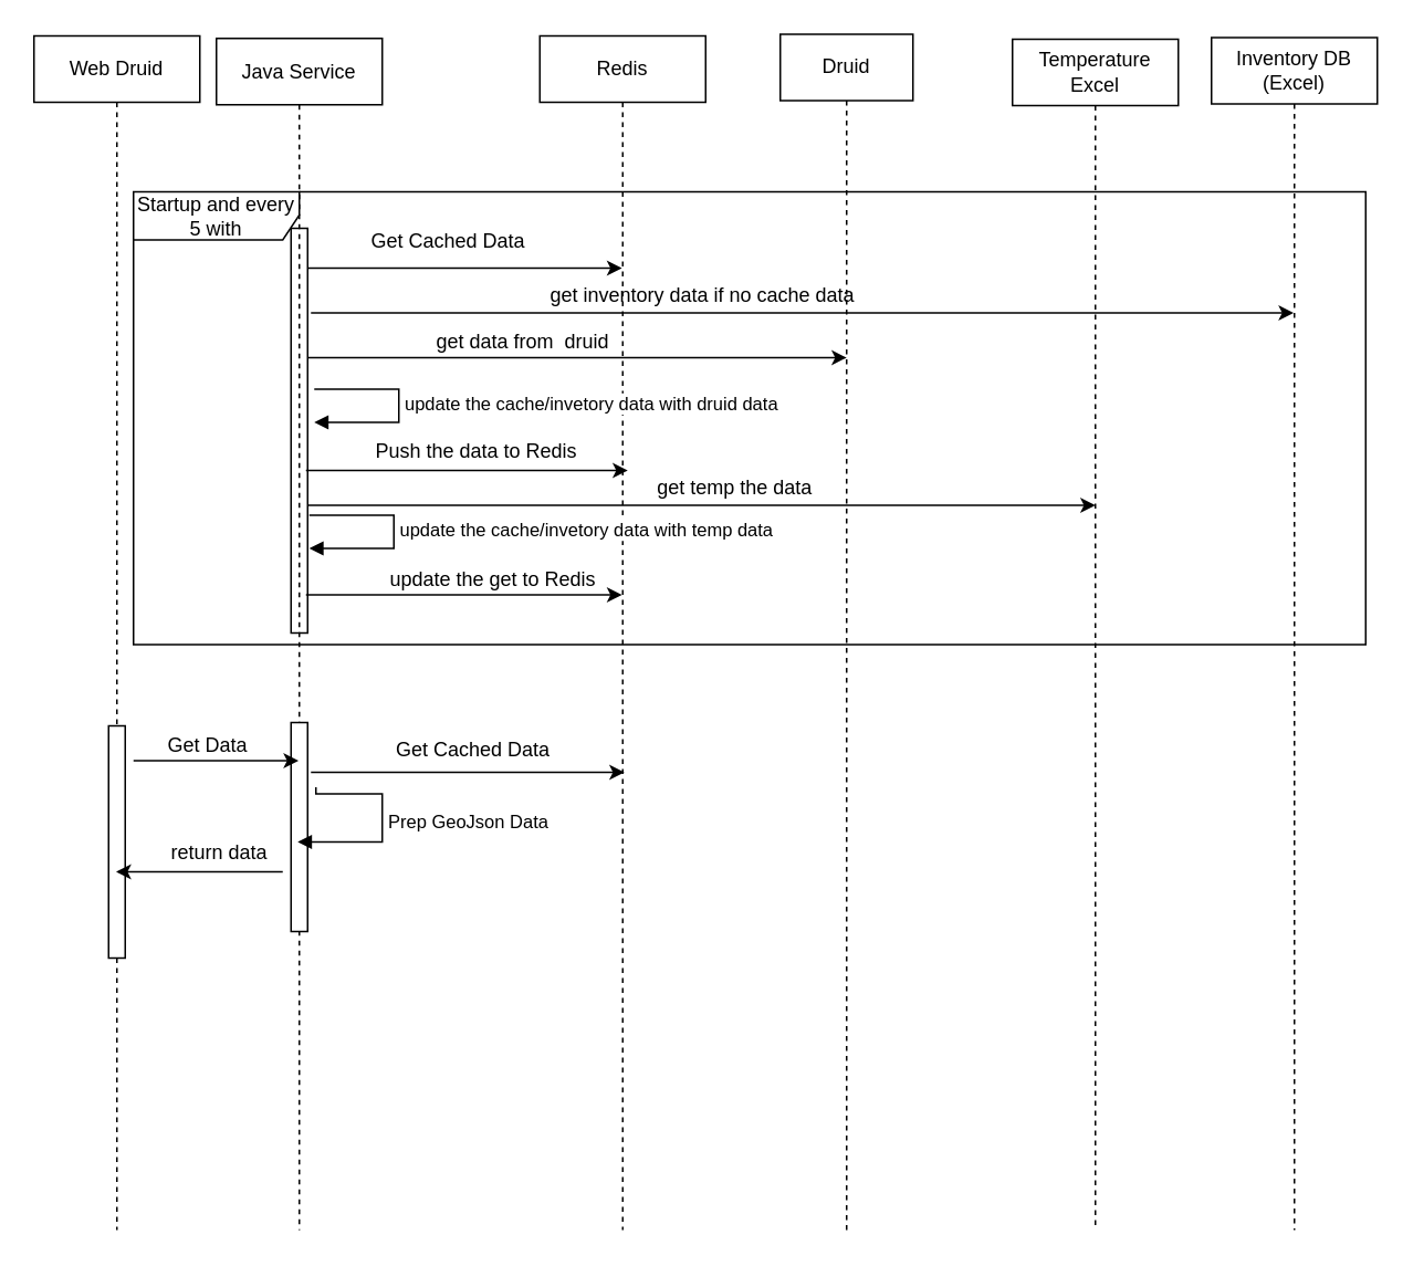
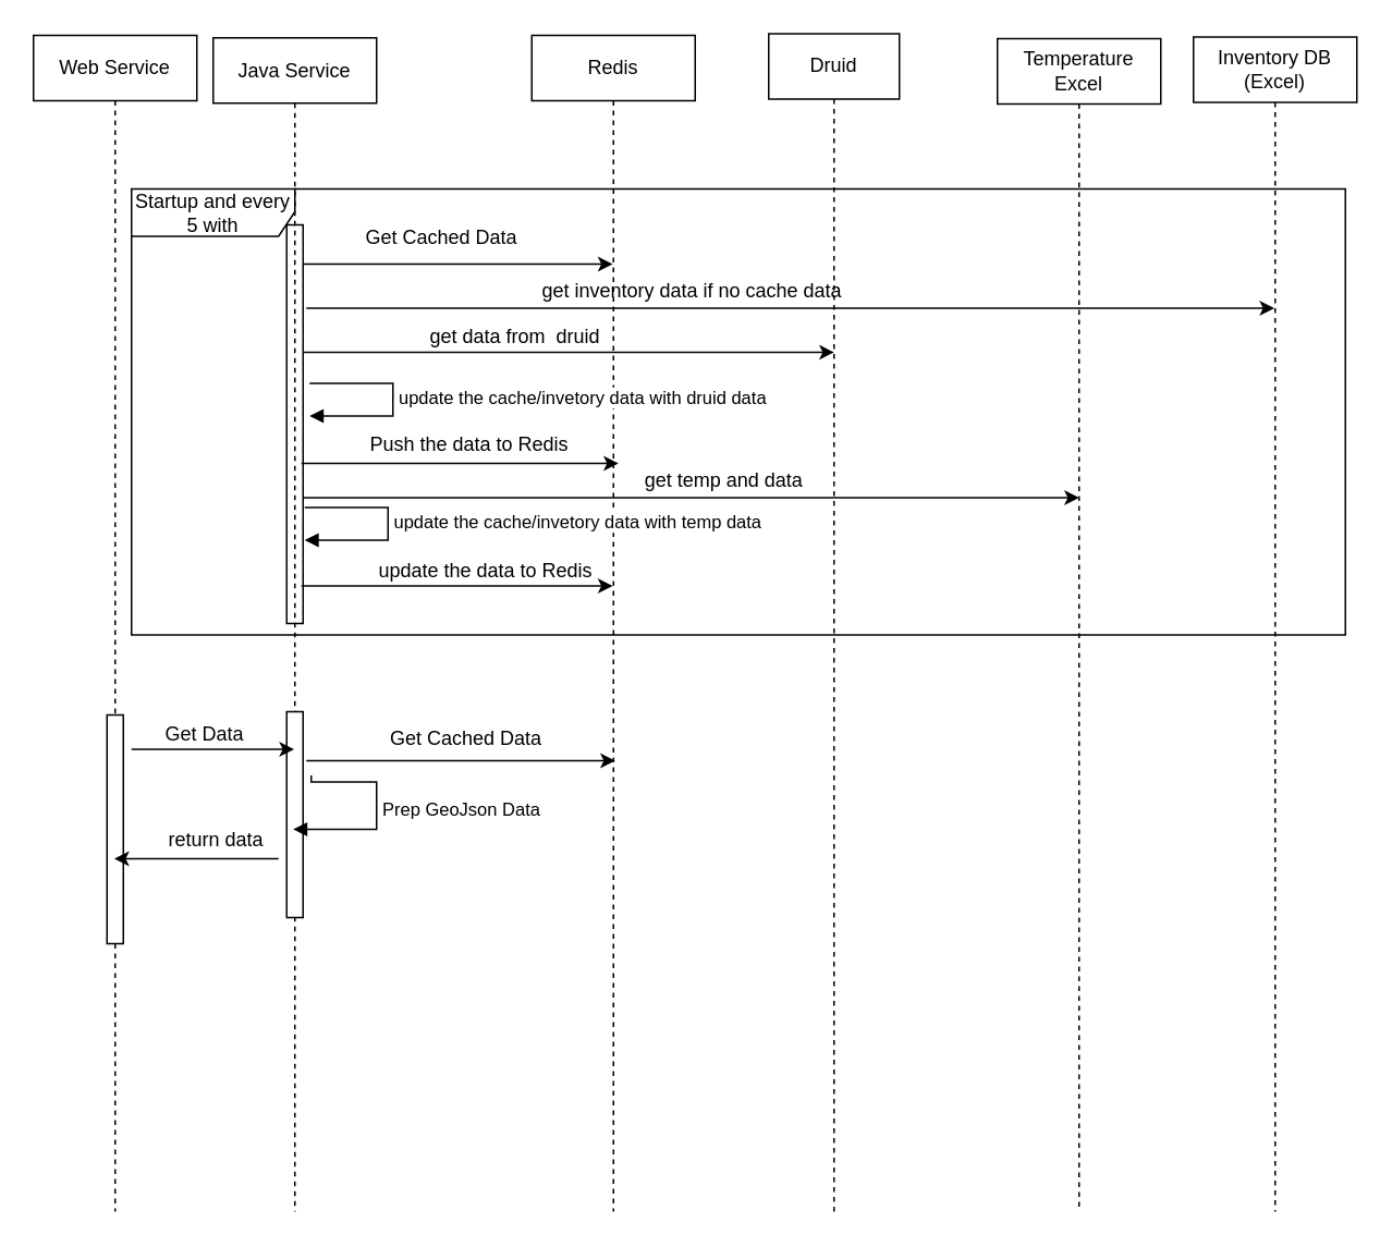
- <mxCell id="12" value="Web Druid" style="shape=umlLifeline;perimeter=lifelinePerimeter;whiteSpace=wrap;html=1;container=1;collapsible=0;recursiveResize=0;outlineConnect=0;" parent="1" vertex="1"><mxGeometry x="20" y="21" width="100" height="720" as="geometry" /></mxCell>
+ <mxCell id="12" value="Web Service" style="shape=umlLifeline;perimeter=lifelinePerimeter;whiteSpace=wrap;html=1;container=1;collapsible=0;recursiveResize=0;outlineConnect=0;" parent="1" vertex="1"><mxGeometry x="20" y="21" width="100" height="720" as="geometry" /></mxCell>
- <mxCell id="29" value="get temp the data&amp;nbsp;" style="text;html=1;strokeColor=none;fillColor=none;align=center;verticalAlign=middle;whiteSpace=wrap;rounded=0;" parent="1" vertex="1"><mxGeometry x="379" y="284" width="131" height="20" as="geometry" /></mxCell>
+ <mxCell id="29" value="get temp and data&amp;nbsp;" style="text;html=1;strokeColor=none;fillColor=none;align=center;verticalAlign=middle;whiteSpace=wrap;rounded=0;" parent="1" vertex="1"><mxGeometry x="379" y="284" width="131" height="20" as="geometry" /></mxCell>
- <mxCell id="31" value="update the get to Redis" style="text;html=1;strokeColor=none;fillColor=none;align=center;verticalAlign=middle;whiteSpace=wrap;rounded=0;" parent="1" vertex="1"><mxGeometry x="227" y="339" width="140" height="20" as="geometry" /></mxCell>
+ <mxCell id="31" value="update the data to Redis" style="text;html=1;strokeColor=none;fillColor=none;align=center;verticalAlign=middle;whiteSpace=wrap;rounded=0;" parent="1" vertex="1"><mxGeometry x="227" y="339" width="140" height="20" as="geometry" /></mxCell>
